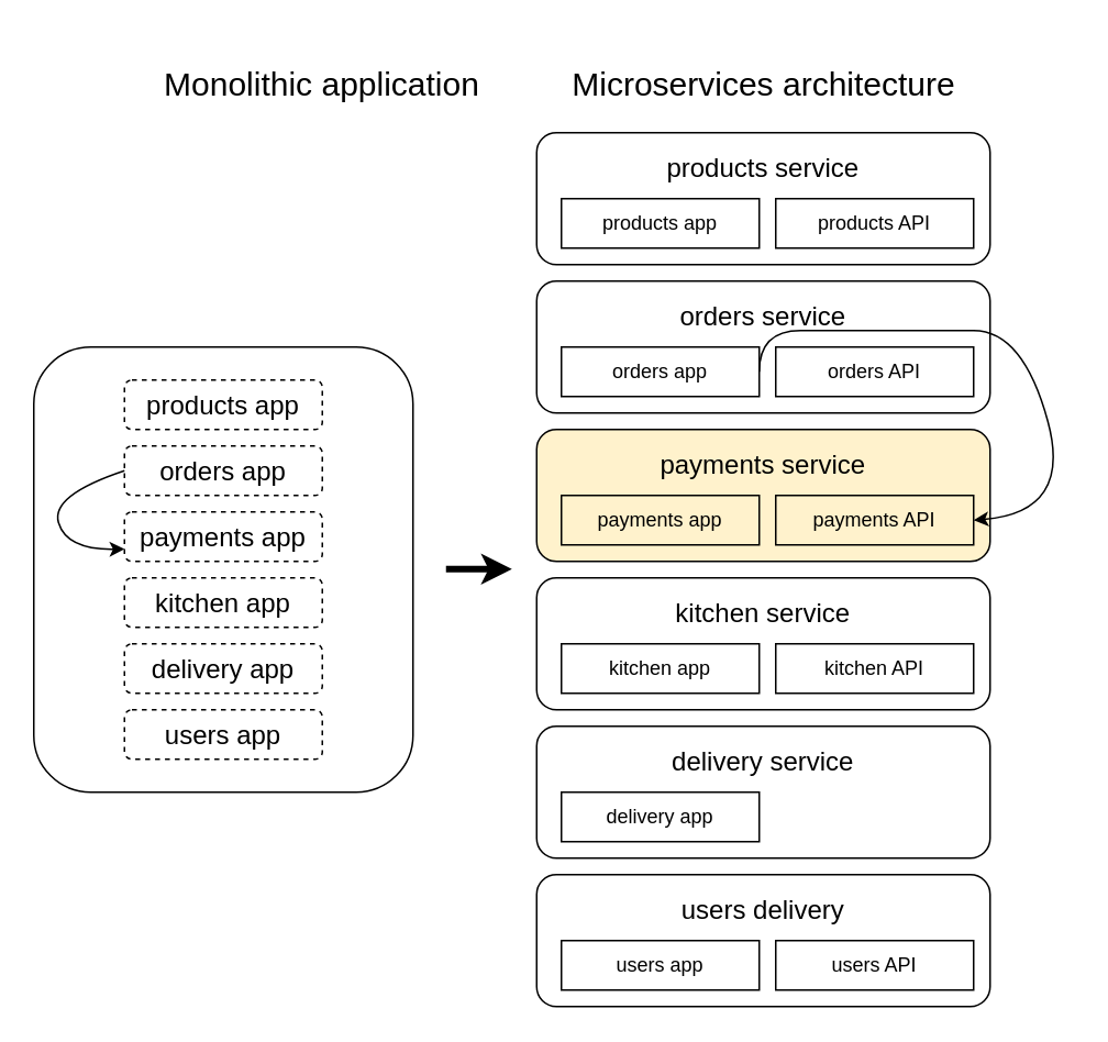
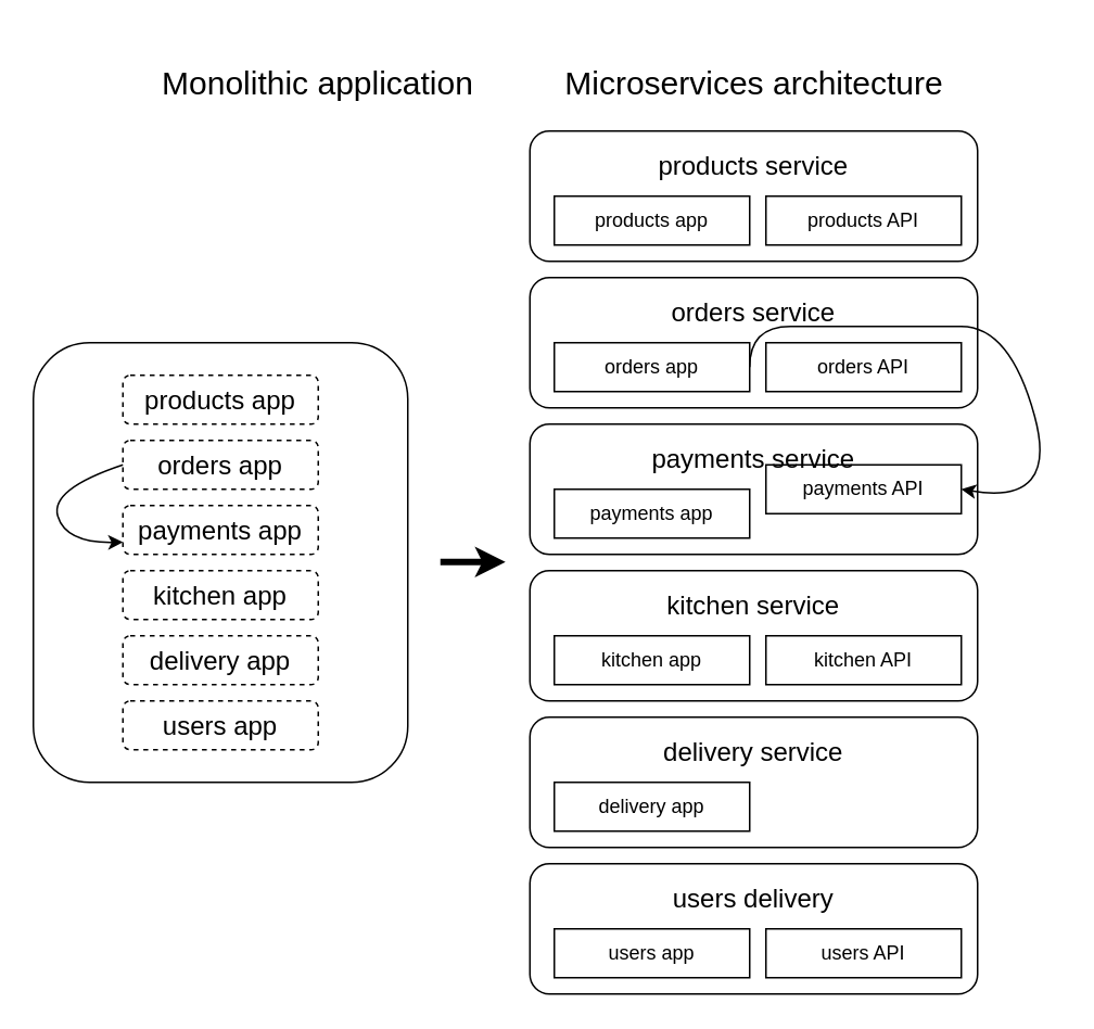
- <mxCell id="19" value="&lt;font style=&quot;font-size: 16px&quot;&gt;payments service&lt;br&gt;&lt;br&gt;&lt;br&gt;&lt;/font&gt;" style="rounded=1;whiteSpace=wrap;html=1;fillColor=#fff2cc;" vertex="1" parent="1"><mxGeometry x="325" y="260" width="275" height="80" as="geometry" /></mxCell>
+ <mxCell id="19" value="&lt;font style=&quot;font-size: 16px&quot;&gt;payments service&lt;br&gt;&lt;br&gt;&lt;br&gt;&lt;/font&gt;" style="rounded=1;whiteSpace=wrap;html=1;" vertex="1" parent="1"><mxGeometry x="325" y="260" width="275" height="80" as="geometry" /></mxCell>
- <mxCell id="21" value="payments API" style="text;html=1;fillColor=none;align=center;verticalAlign=middle;whiteSpace=wrap;rounded=0;strokeColor=#000000;" vertex="1" parent="1"><mxGeometry x="470" y="300" width="120" height="30" as="geometry" /></mxCell>
+ <mxCell id="21" value="payments API" style="text;html=1;fillColor=none;align=center;verticalAlign=middle;whiteSpace=wrap;rounded=0;strokeColor=#000000;" vertex="1" parent="1"><mxGeometry x="470" y="285" width="120" height="30" as="geometry" /></mxCell>
